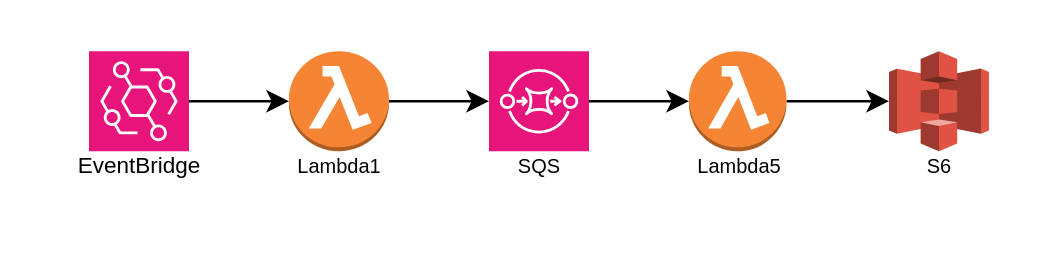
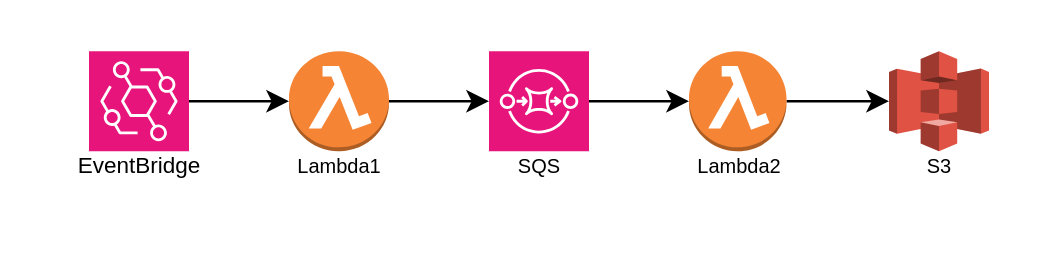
- <mxCell id="13" value="&lt;font style=&quot;font-size: 8px;&quot;&gt;Lambda5&lt;/font&gt;" style="text;html=1;align=center;verticalAlign=middle;resizable=0;points=[];autosize=1;strokeColor=none;fillColor=none;" vertex="1" parent="1"><mxGeometry x="264.5" y="50" width="60" height="30" as="geometry" /></mxCell>
+ <mxCell id="13" value="&lt;font style=&quot;font-size: 8px;&quot;&gt;Lambda2&lt;/font&gt;" style="text;html=1;align=center;verticalAlign=middle;resizable=0;points=[];autosize=1;strokeColor=none;fillColor=none;" vertex="1" parent="1"><mxGeometry x="264.5" y="50" width="60" height="30" as="geometry" /></mxCell>
- <mxCell id="15" value="&lt;span style=&quot;font-size: 8px;&quot;&gt;S6&lt;/span&gt;" style="text;html=1;align=center;verticalAlign=middle;resizable=0;points=[];autosize=1;strokeColor=none;fillColor=none;" vertex="1" parent="1"><mxGeometry x="360" y="50" width="30" height="30" as="geometry" /></mxCell>
+ <mxCell id="15" value="&lt;span style=&quot;font-size: 8px;&quot;&gt;S3&lt;/span&gt;" style="text;html=1;align=center;verticalAlign=middle;resizable=0;points=[];autosize=1;strokeColor=none;fillColor=none;" vertex="1" parent="1"><mxGeometry x="360" y="50" width="30" height="30" as="geometry" /></mxCell>
